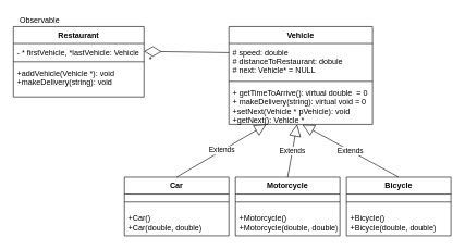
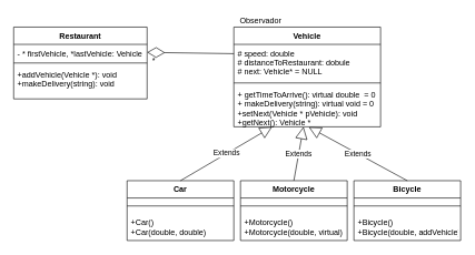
- <mxCell id="23" value="Observable" style="text;html=1;align=center;verticalAlign=middle;resizable=0;points=[];autosize=1;" vertex="1" parent="1"><mxGeometry x="20" y="20" width="80" height="20" as="geometry" /></mxCell>
+ <mxCell id="24" value="Observador" style="text;html=1;align=center;verticalAlign=middle;resizable=0;points=[];autosize=1;" vertex="1" parent="1"><mxGeometry x="350" y="20" width="80" height="20" as="geometry" /></mxCell>
- <mxCell id="18" value="+Motorcycle()&#10;+Motorcycle(double, double)&#10;" style="text;strokeColor=none;fillColor=none;align=left;verticalAlign=top;spacingLeft=4;spacingRight=4;overflow=hidden;rotatable=0;points=[[0,0.5],[1,0.5]];portConstraint=eastwest;" vertex="1" parent="16"><mxGeometry y="50" width="160" height="40" as="geometry" /></mxCell>
+ <mxCell id="18" value="+Motorcycle()&#10;+Motorcycle(double, virtual)&#10;" style="text;strokeColor=none;fillColor=none;align=left;verticalAlign=top;spacingLeft=4;spacingRight=4;overflow=hidden;rotatable=0;points=[[0,0.5],[1,0.5]];portConstraint=eastwest;" vertex="1" parent="16"><mxGeometry y="50" width="160" height="40" as="geometry" /></mxCell>
- <mxCell id="15" value="+Bicycle()&#10;+Bicycle(double, double)&#10;" style="text;strokeColor=none;fillColor=none;align=left;verticalAlign=top;spacingLeft=4;spacingRight=4;overflow=hidden;rotatable=0;points=[[0,0.5],[1,0.5]];portConstraint=eastwest;" vertex="1" parent="13"><mxGeometry y="50" width="160" height="40" as="geometry" /></mxCell>
+ <mxCell id="15" value="+Bicycle()&#10;+Bicycle(double, addVehicle)&#10;" style="text;strokeColor=none;fillColor=none;align=left;verticalAlign=top;spacingLeft=4;spacingRight=4;overflow=hidden;rotatable=0;points=[[0,0.5],[1,0.5]];portConstraint=eastwest;" vertex="1" parent="13"><mxGeometry y="50" width="160" height="40" as="geometry" /></mxCell>
